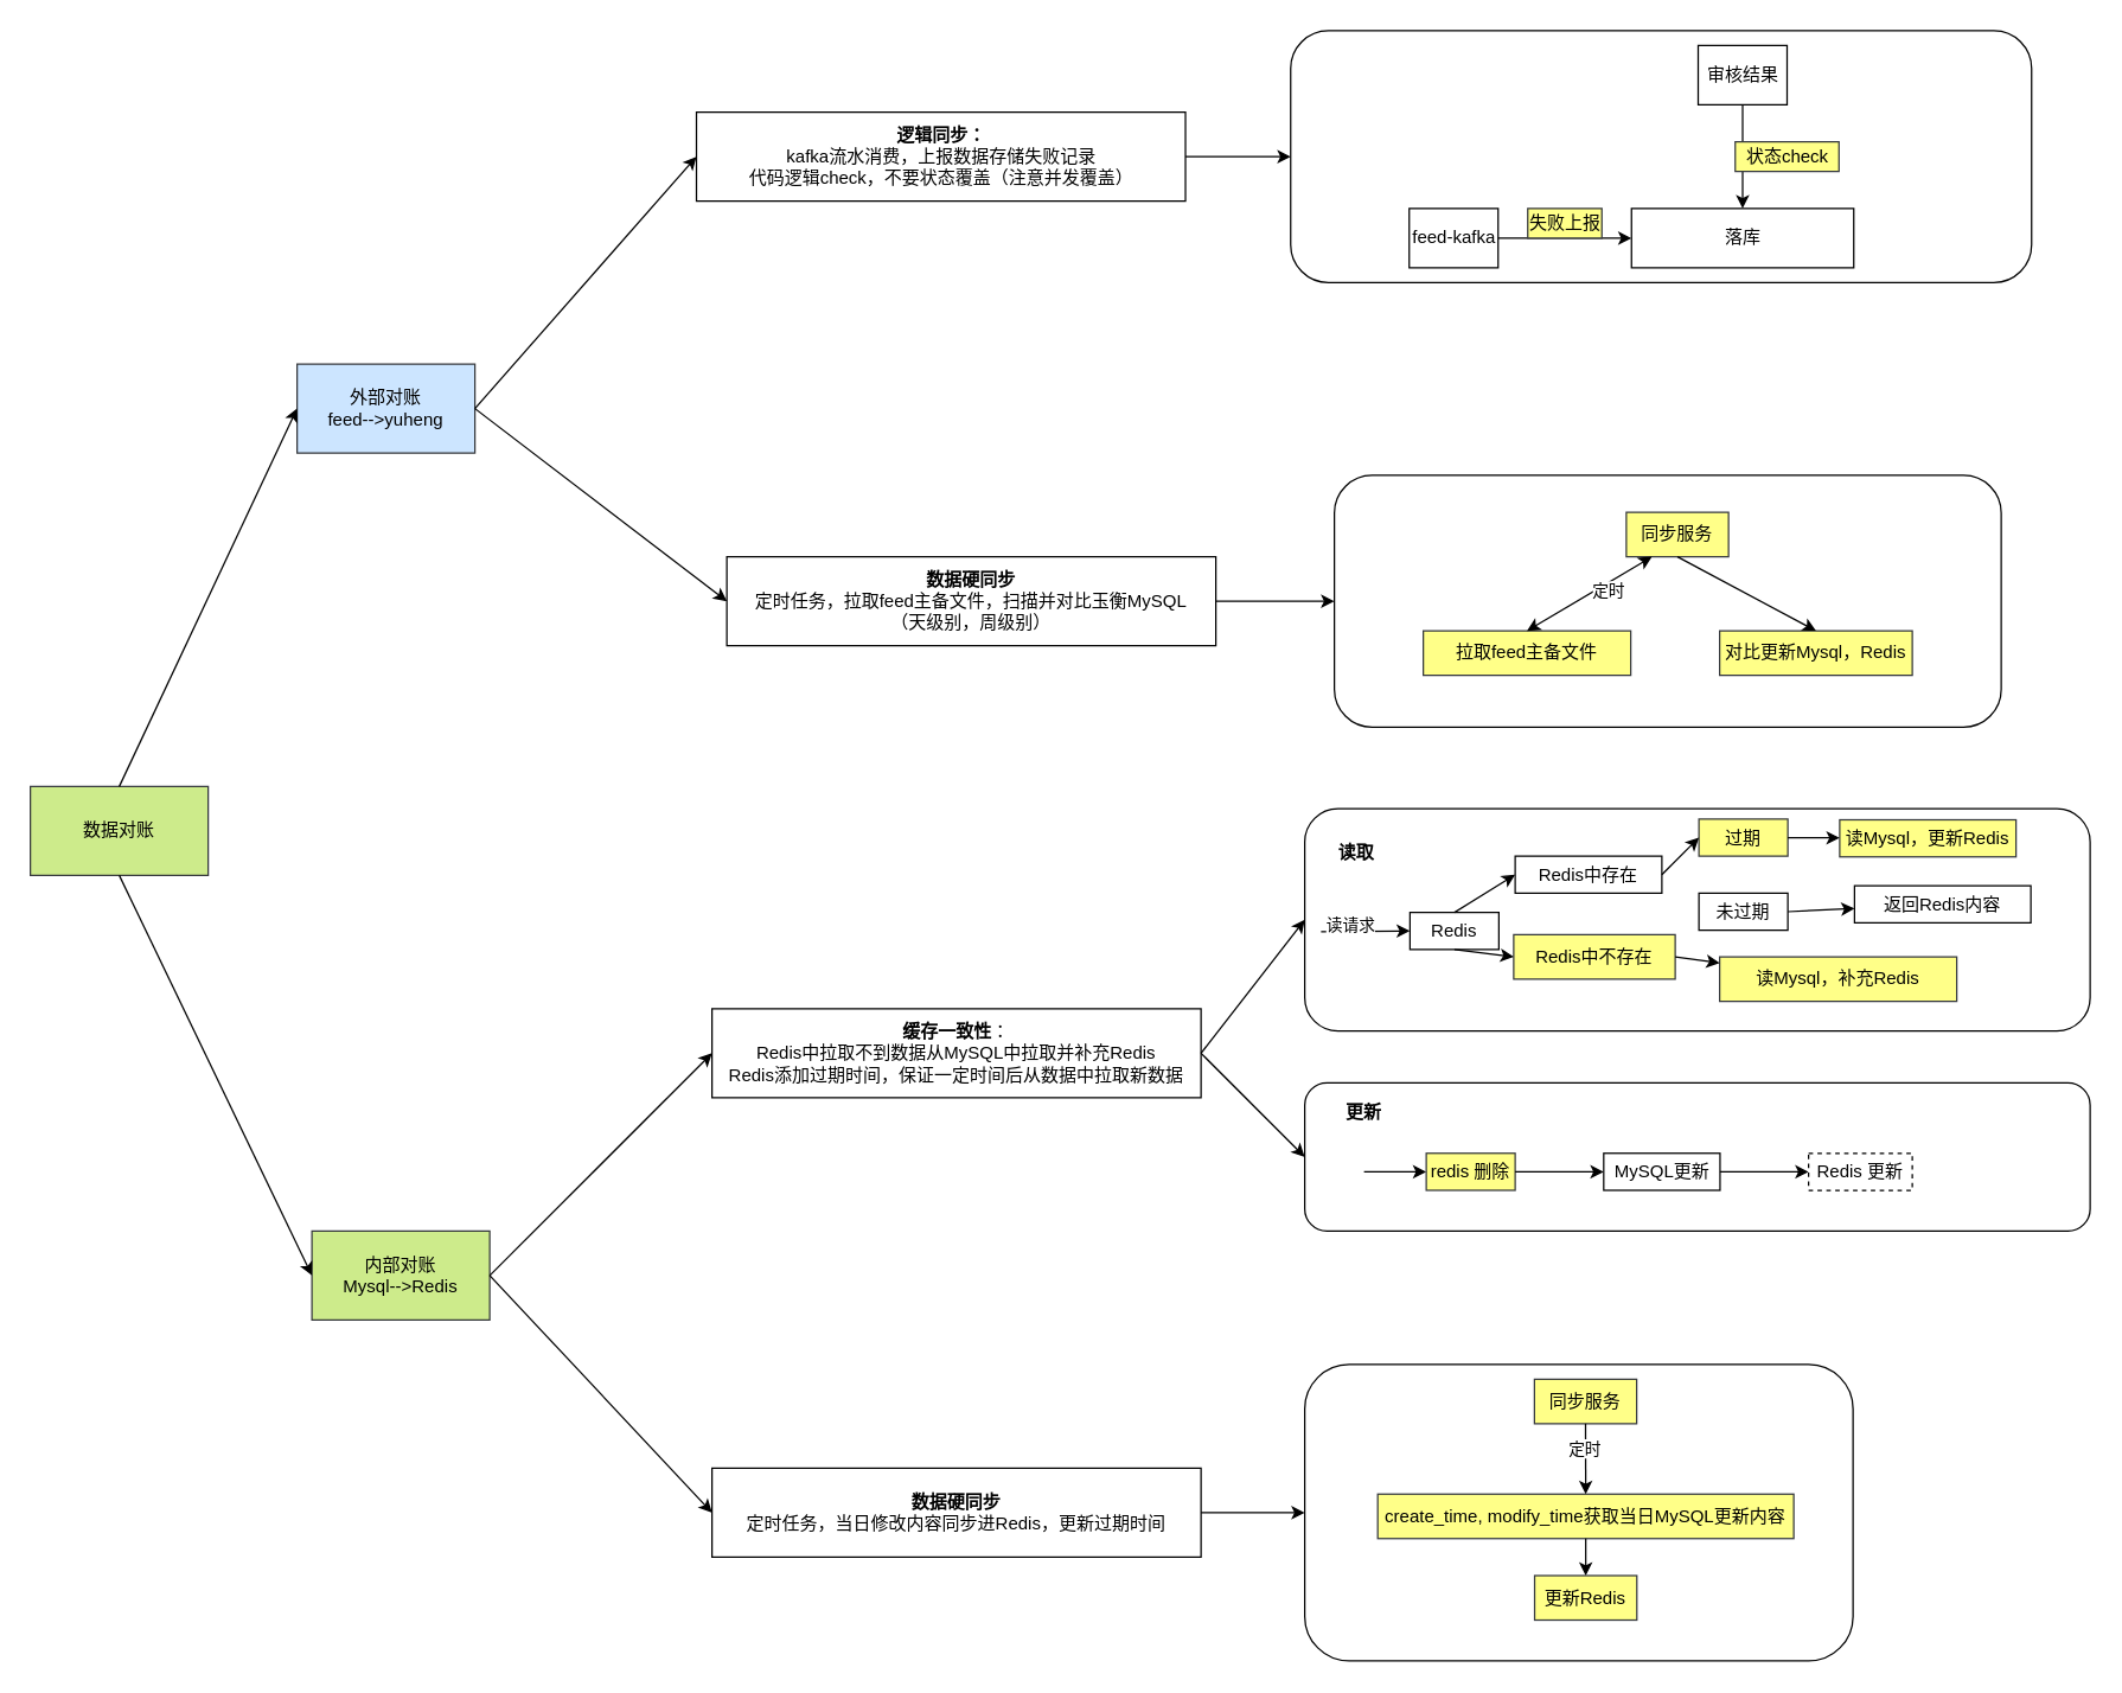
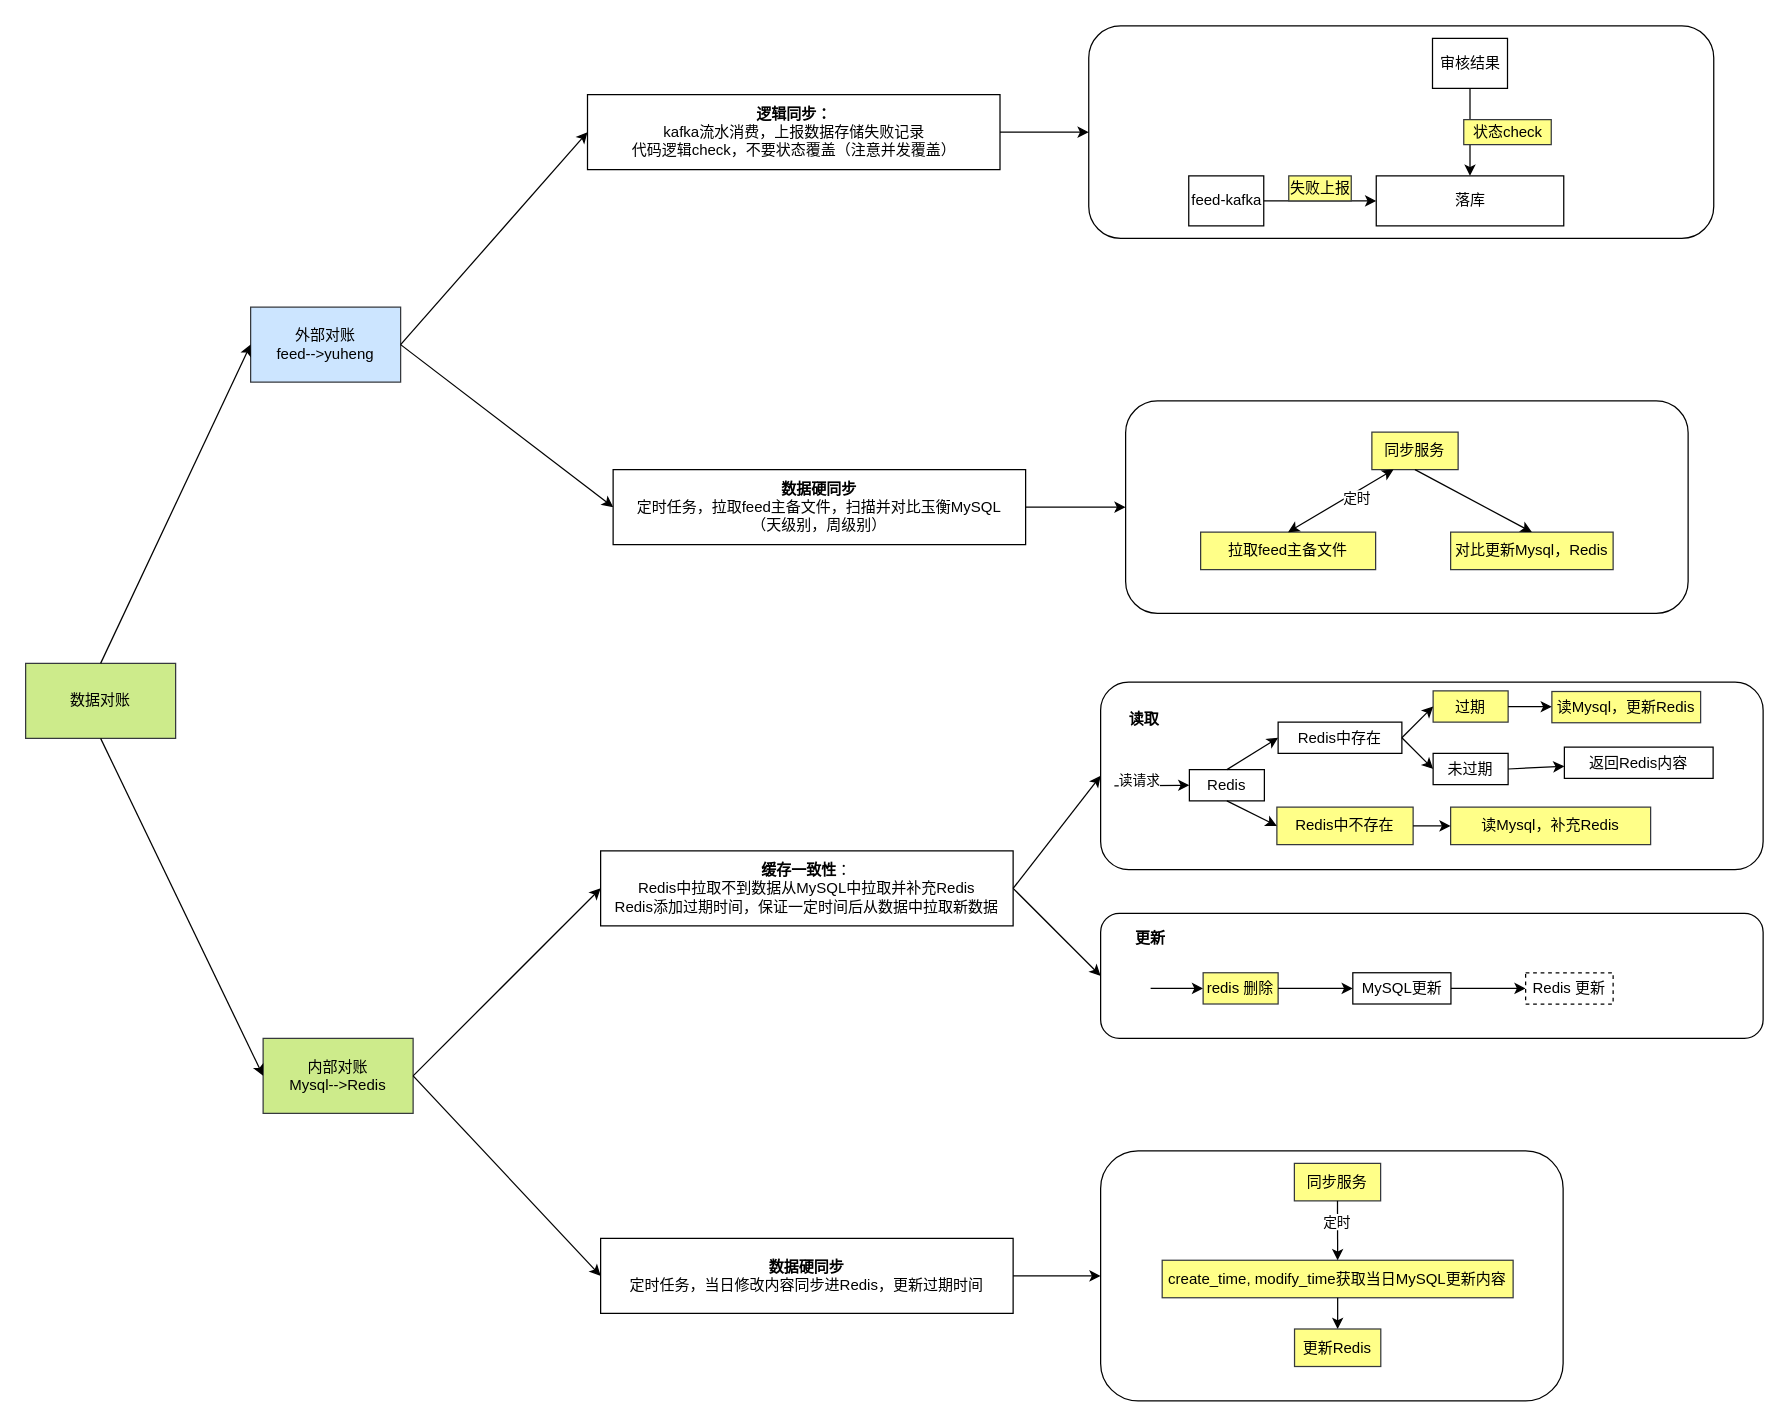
+ <mxCell id="46" value="" style="endArrow=classic;html=1;exitX=1;exitY=0.5;exitDx=0;exitDy=0;entryX=0;entryY=0.5;entryDx=0;entryDy=0;" edge="1" parent="1" source="41" target="42"><mxGeometry width="50" height="50" relative="1" as="geometry"><mxPoint x="770" y="625" as="sourcePoint" /><mxPoint x="820" y="575" as="targetPoint" /></mxGeometry></mxCell>
- <mxCell id="40" value="Redis中不存在" style="rounded=0;whiteSpace=wrap;html=1;fillColor=#ffff88;strokeColor=#36393d;" vertex="1" parent="1"><mxGeometry x="1021" y="630" width="109" height="30" as="geometry" /></mxCell>
+ <mxCell id="40" value="Redis中不存在" style="rounded=0;whiteSpace=wrap;html=1;fillColor=#ffff88;strokeColor=#36393d;" vertex="1" parent="1"><mxGeometry x="1021" y="645" width="109" height="30" as="geometry" /></mxCell>
